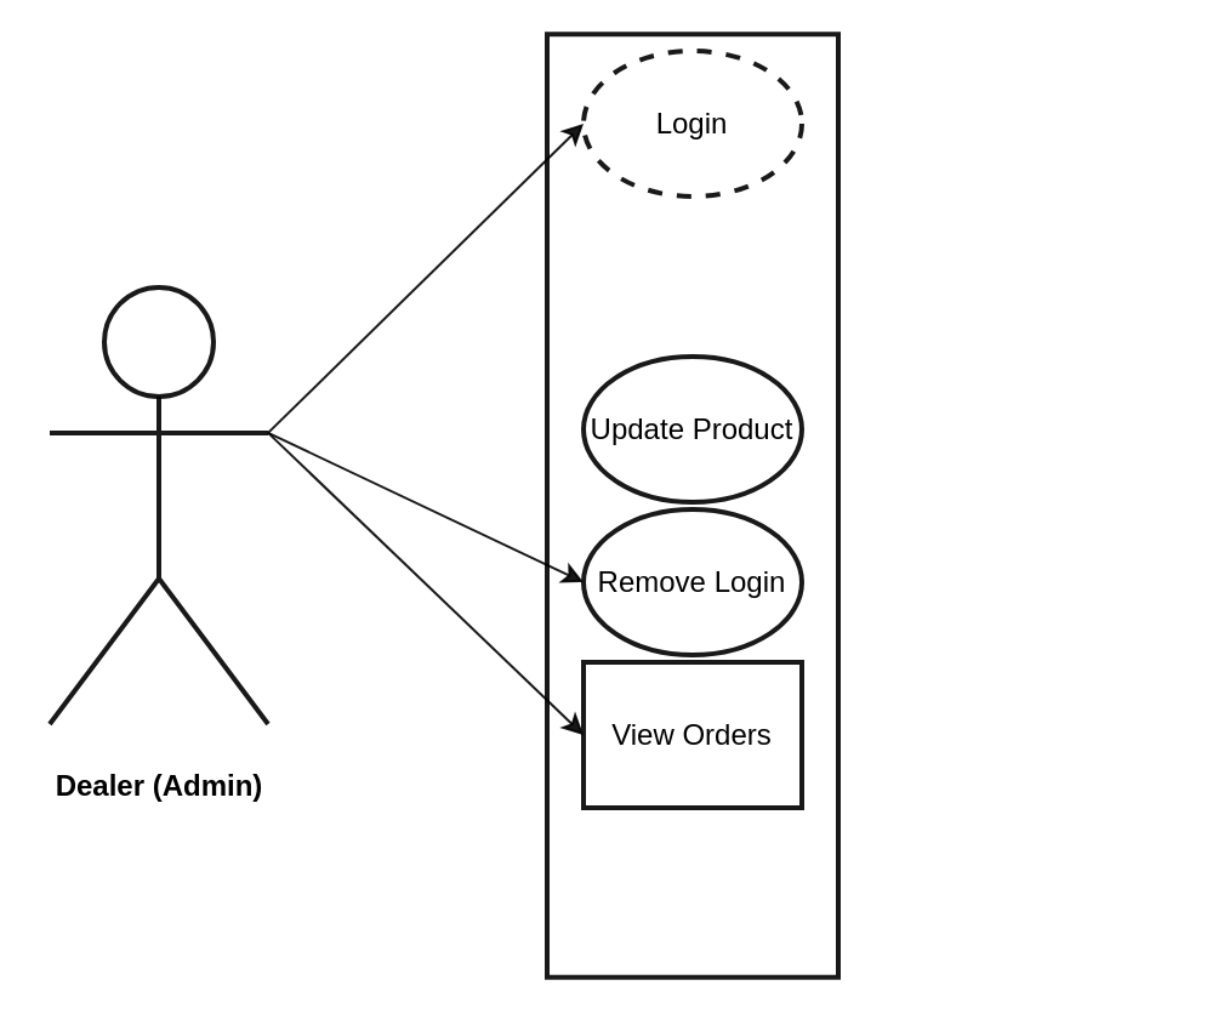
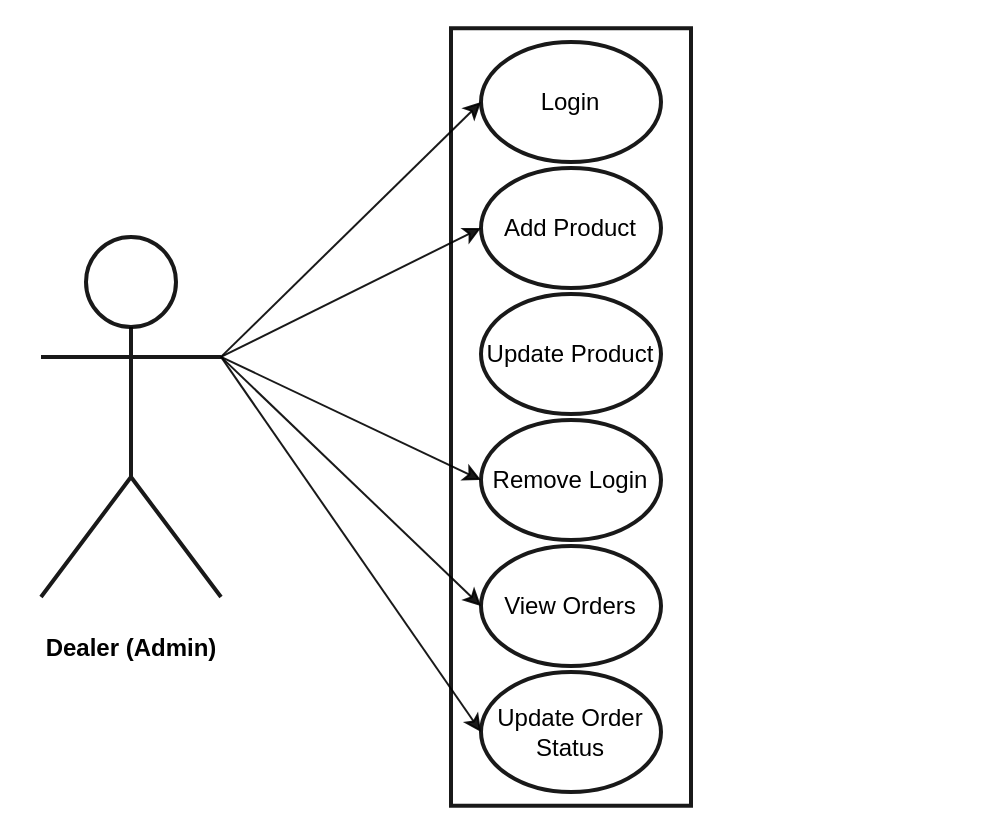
- <mxCell id="9" value="Login" style="ellipse;whiteSpace=wrap;html=1;strokeWidth=2;opacity=90;fontSize=12;dashed=1;" vertex="1" parent="1"><mxGeometry x="240" y="20.5" width="90" height="60" as="geometry" /></mxCell>
+ <mxCell id="9" value="Login" style="ellipse;whiteSpace=wrap;html=1;strokeWidth=2;opacity=90;fontSize=12;" vertex="1" parent="1"><mxGeometry x="240" y="20.5" width="90" height="60" as="geometry" /></mxCell>
+ <mxCell id="10" value="Add Product" style="ellipse;whiteSpace=wrap;html=1;strokeWidth=2;opacity=90;fontSize=12;" vertex="1" parent="1"><mxGeometry x="240" y="83.5" width="90" height="60" as="geometry" /></mxCell>
+ <mxCell id="3" style="edgeStyle=none;html=1;exitX=1;exitY=0.333;exitDx=0;exitDy=0;exitPerimeter=0;entryX=0;entryY=0.5;entryDx=0;entryDy=0;opacity=90;fontSize=12;" edge="1" parent="1" source="8" target="10"><mxGeometry relative="1" as="geometry" /></mxCell>
+ <mxCell id="7" style="edgeStyle=none;html=1;exitX=1;exitY=0.333;exitDx=0;exitDy=0;exitPerimeter=0;entryX=0;entryY=0.5;entryDx=0;entryDy=0;opacity=90;fontSize=12;" edge="1" parent="1" source="8" target="14"><mxGeometry relative="1" as="geometry" /></mxCell>
- <mxCell id="13" value="View Orders" style="whiteSpace=wrap;html=1;strokeWidth=2;opacity=90;fontSize=12;rounded=0;" vertex="1" parent="1"><mxGeometry x="240" y="272.5" width="90" height="60" as="geometry" /></mxCell>
+ <mxCell id="13" value="View Orders" style="ellipse;whiteSpace=wrap;html=1;strokeWidth=2;opacity=90;fontSize=12;" vertex="1" parent="1"><mxGeometry x="240" y="272.5" width="90" height="60" as="geometry" /></mxCell>
+ <mxCell id="14" value="Update Order Status" style="ellipse;whiteSpace=wrap;html=1;strokeWidth=2;opacity=90;fontSize=12;" vertex="1" parent="1"><mxGeometry x="240" y="335.5" width="90" height="60" as="geometry" /></mxCell>
